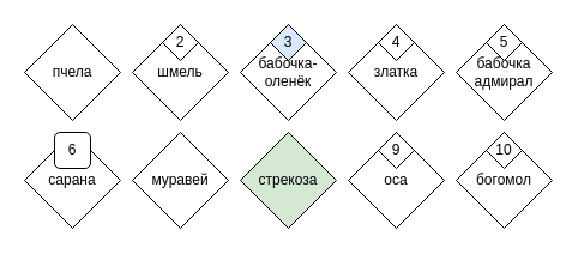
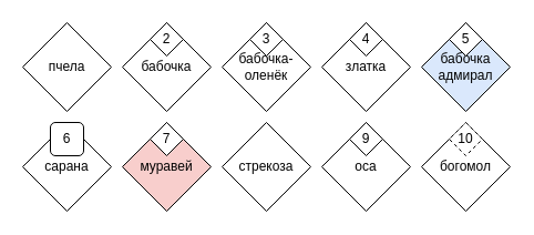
- <mxCell id="9" value="3" style="rhombus;whiteSpace=wrap;html=1;movable=1;resizable=1;rotatable=1;deletable=1;editable=1;locked=0;connectable=1;fillColor=#dae8fc;" vertex="1" parent="7"><mxGeometry x="25" width="30" height="30" as="geometry" /></mxCell>
+ <mxCell id="9" value="3" style="rhombus;whiteSpace=wrap;html=1;movable=1;resizable=1;rotatable=1;deletable=1;editable=1;locked=0;connectable=1;" vertex="1" parent="7"><mxGeometry x="25" width="30" height="30" as="geometry" /></mxCell>
- <mxCell id="5" value="шмель" style="rhombus;whiteSpace=wrap;html=1;movable=1;resizable=1;rotatable=1;deletable=1;editable=1;locked=0;connectable=1;" vertex="1" parent="4"><mxGeometry width="80" height="80" as="geometry" /></mxCell>
+ <mxCell id="5" value="бабочка" style="rhombus;whiteSpace=wrap;html=1;movable=1;resizable=1;rotatable=1;deletable=1;editable=1;locked=0;connectable=1;" vertex="1" parent="4"><mxGeometry width="80" height="80" as="geometry" /></mxCell>
- <mxCell id="14" value="бабочка адмирал" style="rhombus;whiteSpace=wrap;html=1;movable=1;resizable=1;rotatable=1;deletable=1;editable=1;locked=0;connectable=1;" vertex="1" parent="13"><mxGeometry width="80" height="80" as="geometry" /></mxCell>
+ <mxCell id="14" value="бабочка адмирал" style="rhombus;whiteSpace=wrap;html=1;movable=1;resizable=1;rotatable=1;deletable=1;editable=1;locked=0;connectable=1;fillColor=#dae8fc;" vertex="1" parent="13"><mxGeometry width="80" height="80" as="geometry" /></mxCell>
+ <mxCell id="21" value="7" style="rhombus;whiteSpace=wrap;html=1;movable=1;resizable=1;rotatable=1;deletable=1;editable=1;locked=0;connectable=1;" vertex="1" parent="19"><mxGeometry x="25" width="30" height="30" as="geometry" /></mxCell>
- <mxCell id="29" value="10" style="rhombus;whiteSpace=wrap;html=1;movable=1;resizable=1;rotatable=1;deletable=1;editable=1;locked=0;connectable=1;" vertex="1" parent="27"><mxGeometry x="25" width="30" height="30" as="geometry" /></mxCell>
+ <mxCell id="29" value="10" style="rhombus;whiteSpace=wrap;html=1;movable=1;resizable=1;rotatable=1;deletable=1;editable=1;locked=0;connectable=1;dashed=1;" vertex="1" parent="27"><mxGeometry x="25" width="30" height="30" as="geometry" /></mxCell>
- <mxCell id="20" value="муравей" style="rhombus;whiteSpace=wrap;html=1;movable=1;resizable=1;rotatable=1;deletable=1;editable=1;locked=0;connectable=1;" vertex="1" parent="19"><mxGeometry width="80" height="80" as="geometry" /></mxCell>
+ <mxCell id="20" value="муравей" style="rhombus;whiteSpace=wrap;html=1;movable=1;resizable=1;rotatable=1;deletable=1;editable=1;locked=0;connectable=1;fillColor=#f8cecc;" vertex="1" parent="19"><mxGeometry width="80" height="80" as="geometry" /></mxCell>
- <mxCell id="23" value="стрекоза" style="rhombus;whiteSpace=wrap;html=1;movable=1;resizable=1;rotatable=1;deletable=1;editable=1;locked=0;connectable=1;fillColor=#d5e8d4;" vertex="1" parent="22"><mxGeometry width="80" height="80" as="geometry" /></mxCell>
+ <mxCell id="23" value="стрекоза" style="rhombus;whiteSpace=wrap;html=1;movable=1;resizable=1;rotatable=1;deletable=1;editable=1;locked=0;connectable=1;" vertex="1" parent="22"><mxGeometry width="80" height="80" as="geometry" /></mxCell>
